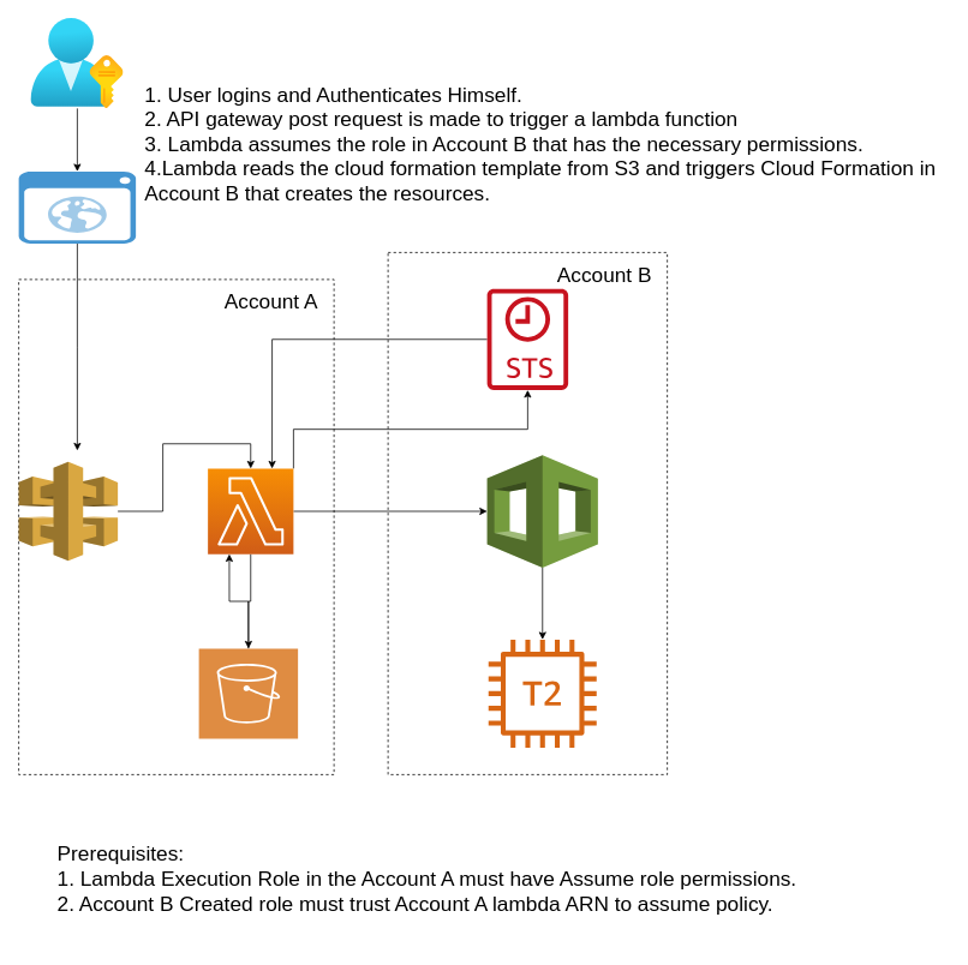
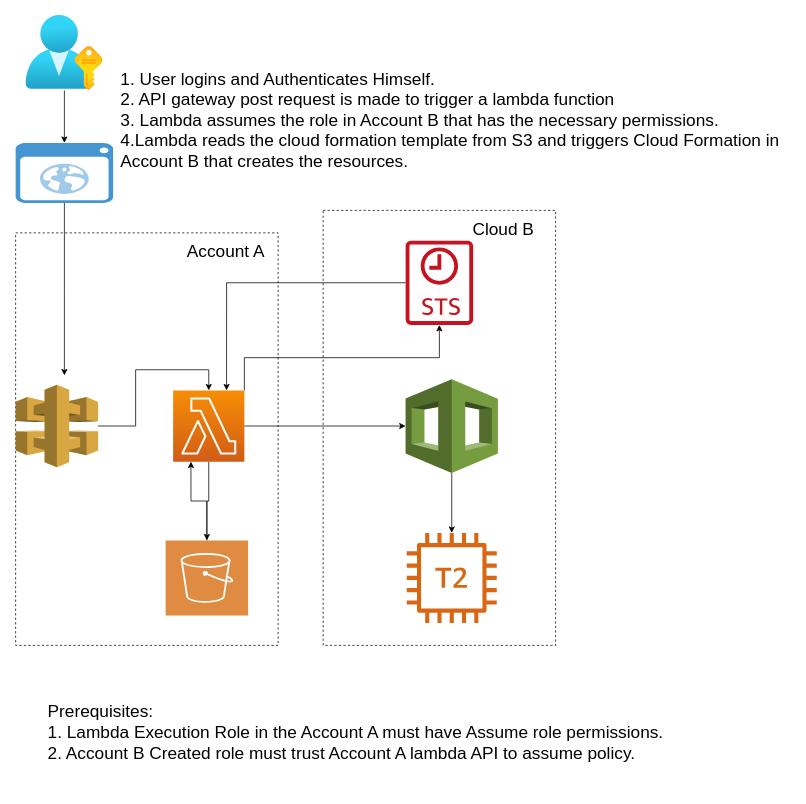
- <mxCell id="20" value="Account B" style="text;html=1;resizable=0;autosize=1;align=center;verticalAlign=middle;points=[];fillColor=none;strokeColor=none;rounded=0;dashed=1;fontSize=23;" vertex="1" parent="1"><mxGeometry x="610" y="290" width="120" height="30" as="geometry" /></mxCell>
+ <mxCell id="20" value="Cloud B" style="text;html=1;resizable=0;autosize=1;align=center;verticalAlign=middle;points=[];fillColor=none;strokeColor=none;rounded=0;dashed=1;fontSize=23;" vertex="1" parent="1"><mxGeometry x="610" y="290" width="120" height="30" as="geometry" /></mxCell>
- <mxCell id="22" value="&lt;div style=&quot;text-align: justify ; font-size: 23px&quot;&gt;Prerequisites:&amp;nbsp;&lt;/div&gt;&lt;div style=&quot;text-align: justify ; font-size: 23px&quot;&gt;1. Lambda Execution Role in the Account A must have Assume role permissions.&lt;/div&gt;&lt;div style=&quot;text-align: justify ; font-size: 23px&quot;&gt;2. Account B Created role must trust Account A lambda ARN to assume policy.&lt;/div&gt;&lt;div style=&quot;text-align: justify ; font-size: 23px&quot;&gt;&lt;br&gt;&lt;/div&gt;" style="text;html=1;resizable=0;autosize=1;align=center;verticalAlign=middle;points=[];fillColor=none;strokeColor=none;rounded=0;dashed=1;fontSize=23;" vertex="1" parent="1"><mxGeometry x="53.49" y="930" width="840" height="120" as="geometry" /></mxCell>
+ <mxCell id="22" value="&lt;div style=&quot;text-align: justify ; font-size: 23px&quot;&gt;Prerequisites:&amp;nbsp;&lt;/div&gt;&lt;div style=&quot;text-align: justify ; font-size: 23px&quot;&gt;1. Lambda Execution Role in the Account A must have Assume role permissions.&lt;/div&gt;&lt;div style=&quot;text-align: justify ; font-size: 23px&quot;&gt;2. Account B Created role must trust Account A lambda API to assume policy.&lt;/div&gt;&lt;div style=&quot;text-align: justify ; font-size: 23px&quot;&gt;&lt;br&gt;&lt;/div&gt;" style="text;html=1;resizable=0;autosize=1;align=center;verticalAlign=middle;points=[];fillColor=none;strokeColor=none;rounded=0;dashed=1;fontSize=23;" vertex="1" parent="1"><mxGeometry x="53.49" y="930" width="840" height="120" as="geometry" /></mxCell>
